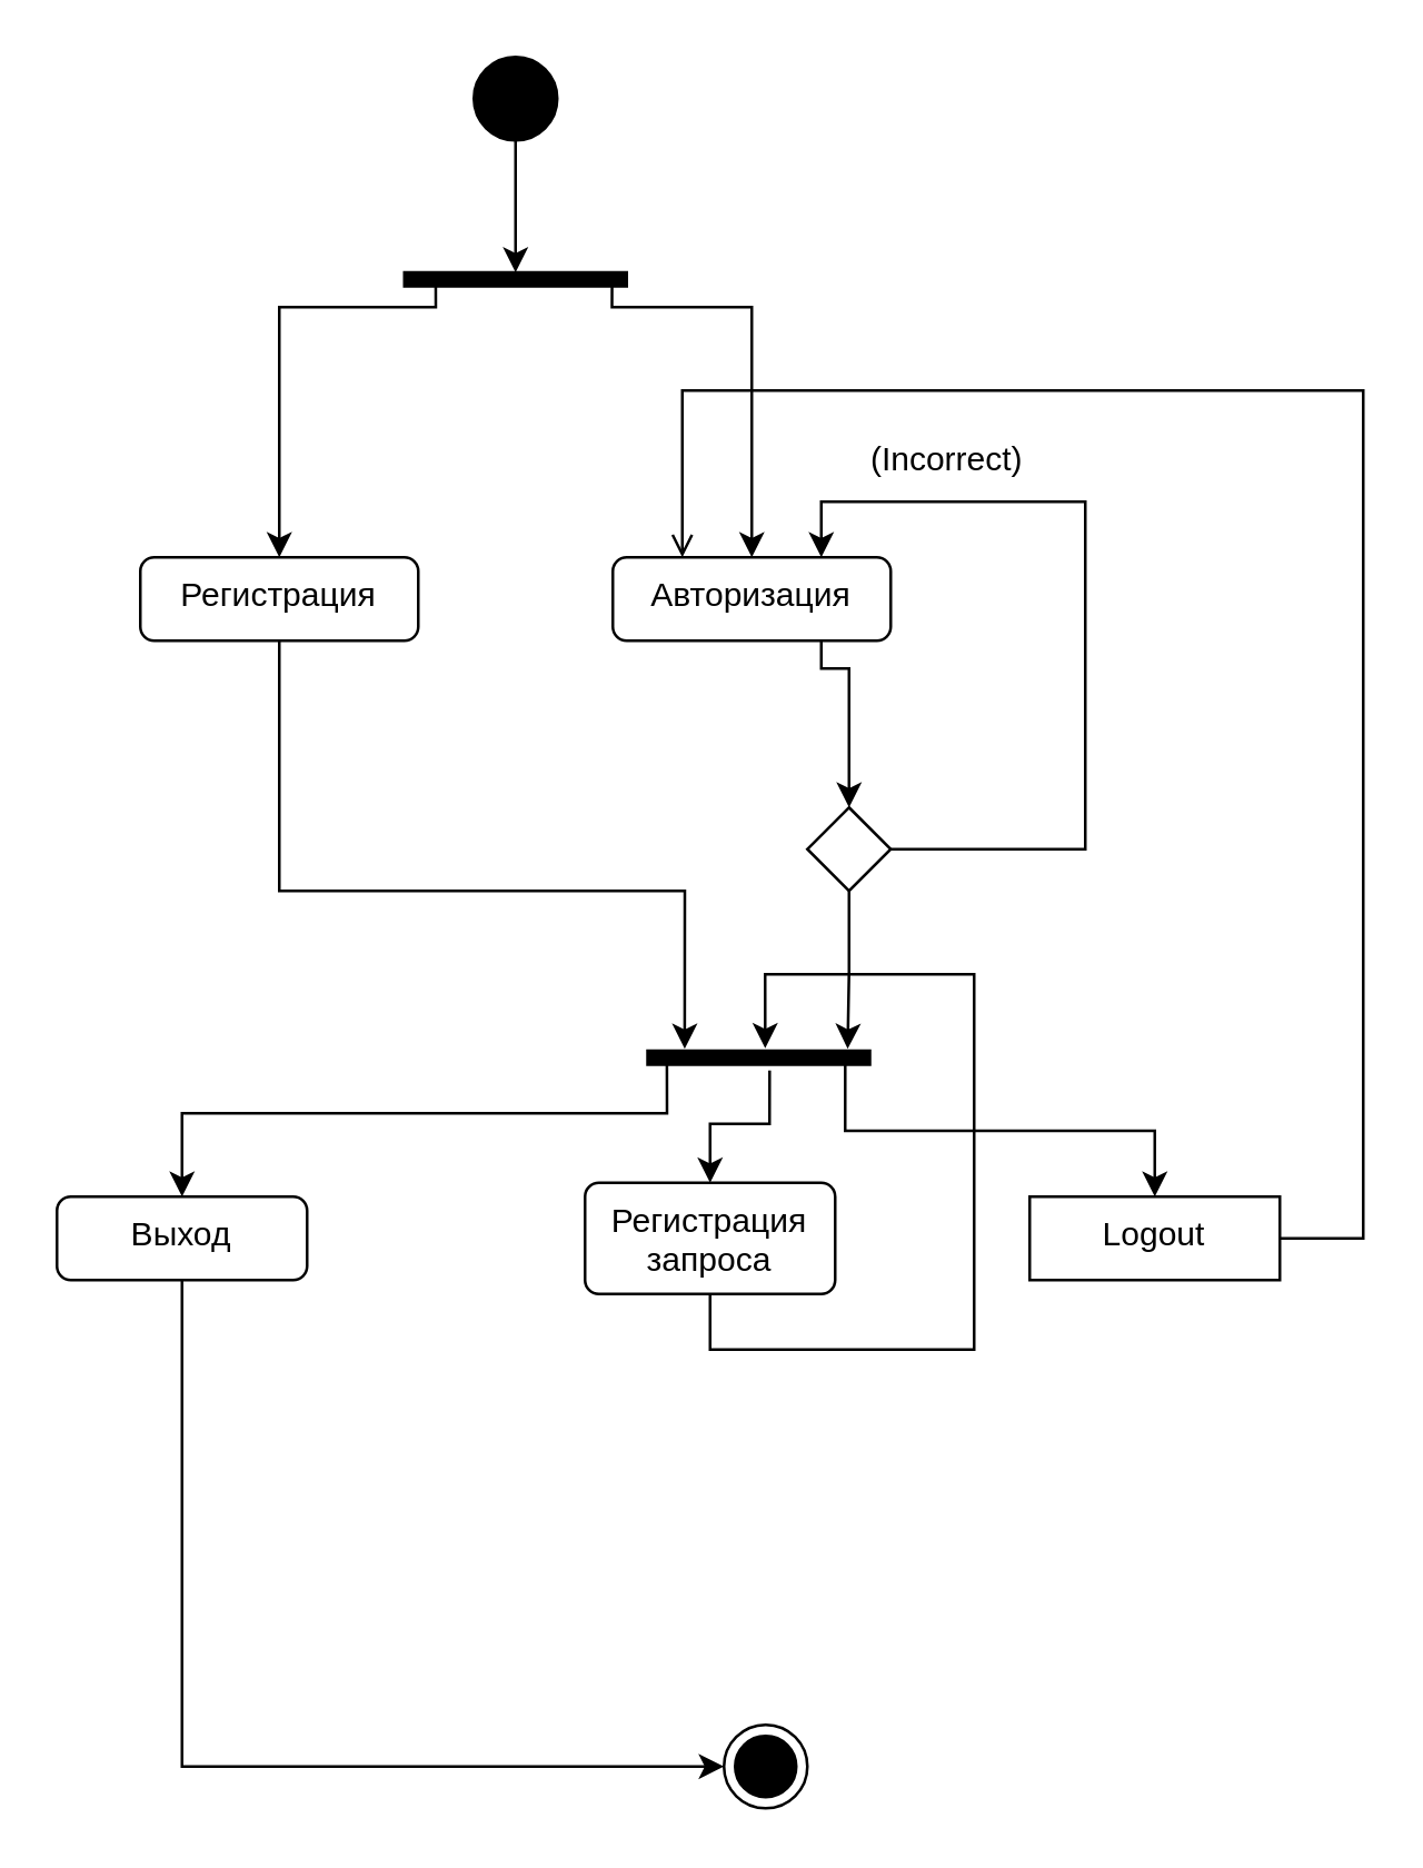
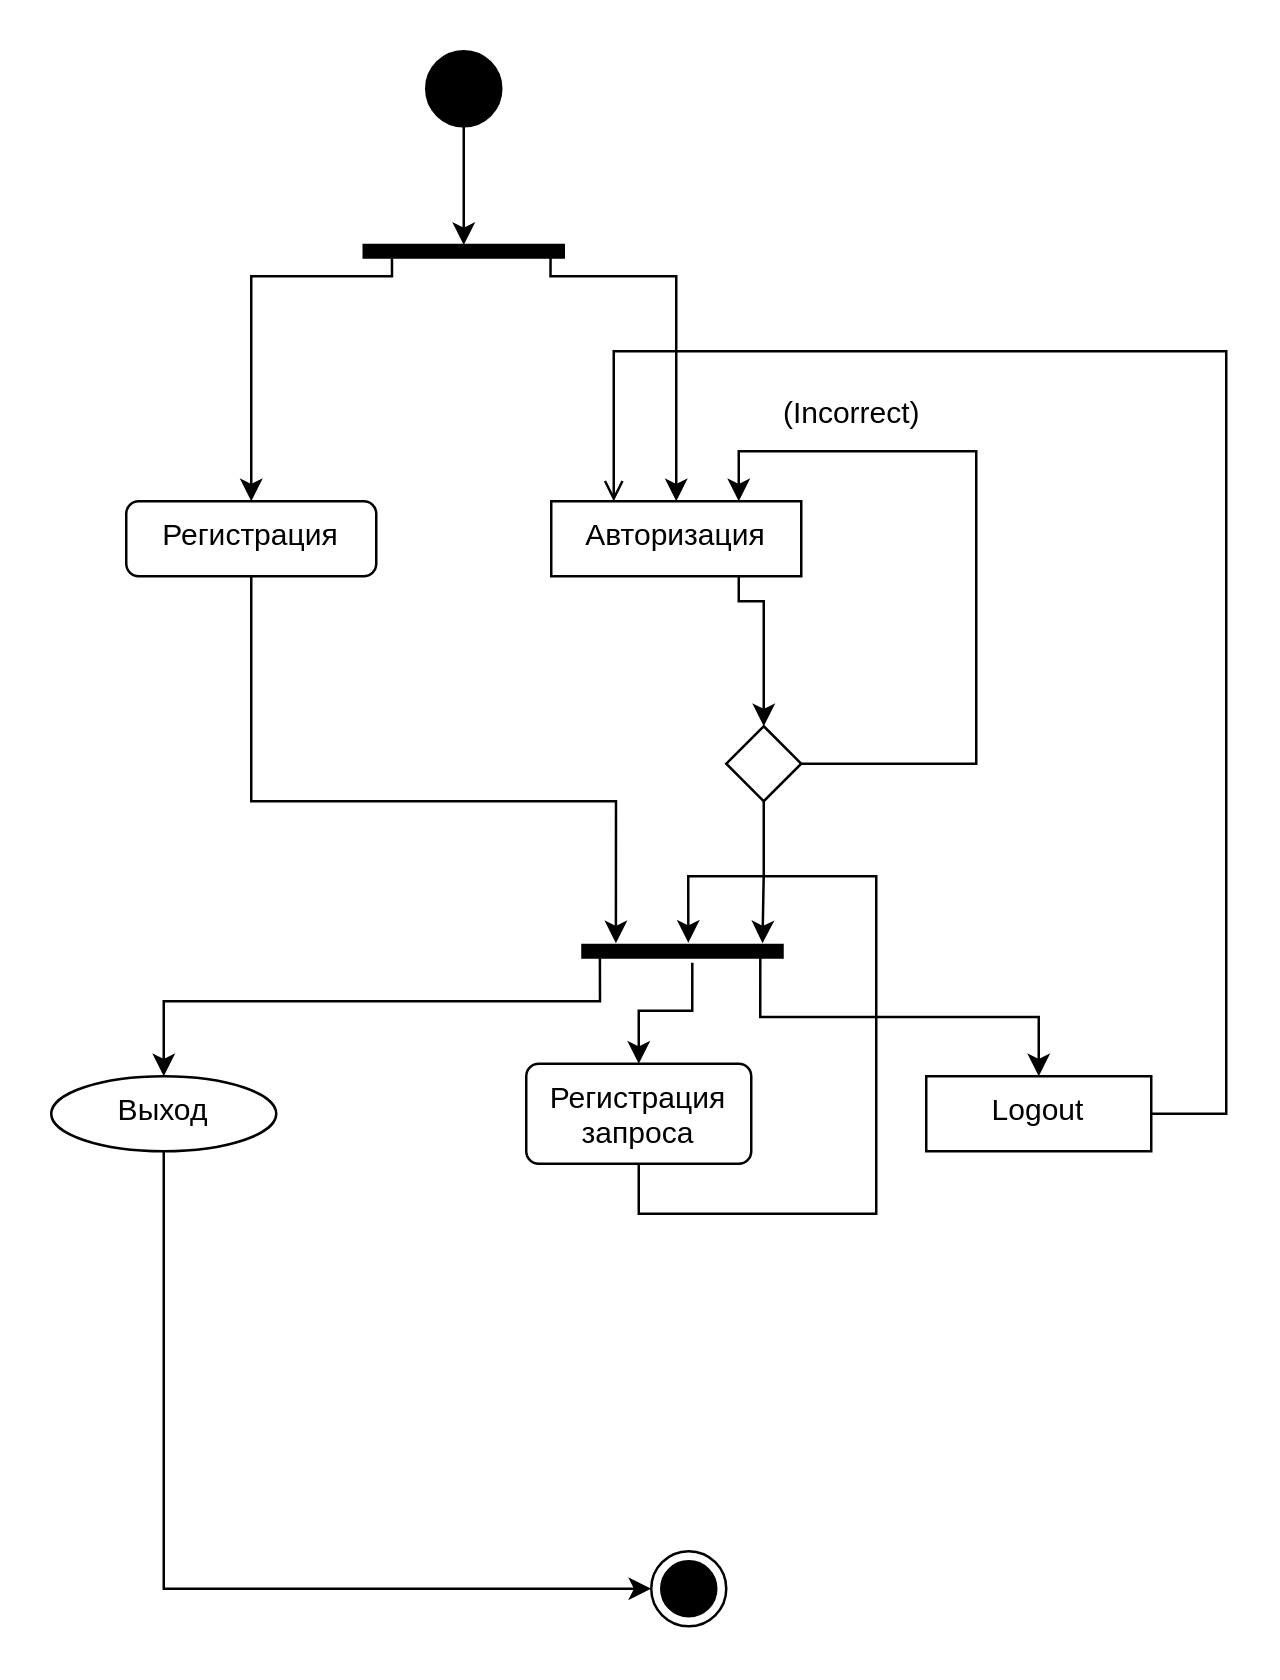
- <mxCell id="9" value="Авторизация" style="html=1;align=center;verticalAlign=top;rounded=1;absoluteArcSize=1;arcSize=10;dashed=0;whiteSpace=wrap;" parent="1" vertex="1"><mxGeometry x="220" y="200" width="100" height="30" as="geometry" /></mxCell>
+ <mxCell id="9" value="Авторизация" style="html=1;align=center;verticalAlign=top;absoluteArcSize=1;arcSize=10;dashed=0;whiteSpace=wrap;rounded=0;" parent="1" vertex="1"><mxGeometry x="220" y="200" width="100" height="30" as="geometry" /></mxCell>
- <mxCell id="19" value="Выход" style="html=1;align=center;verticalAlign=top;rounded=1;absoluteArcSize=1;arcSize=10;dashed=0;whiteSpace=wrap;" parent="1" vertex="1"><mxGeometry x="20" y="430" width="90" height="30" as="geometry" /></mxCell>
+ <mxCell id="19" value="Выход" style="ellipse;html=1;align=center;verticalAlign=top;absoluteArcSize=1;arcSize=10;dashed=0;whiteSpace=wrap;" parent="1" vertex="1"><mxGeometry x="20" y="430" width="90" height="30" as="geometry" /></mxCell>
